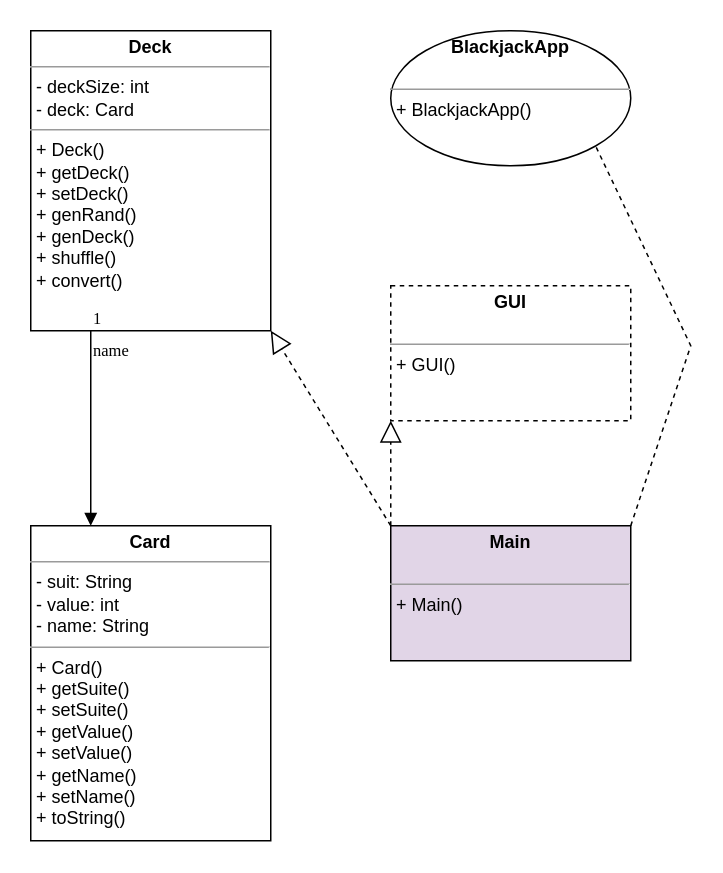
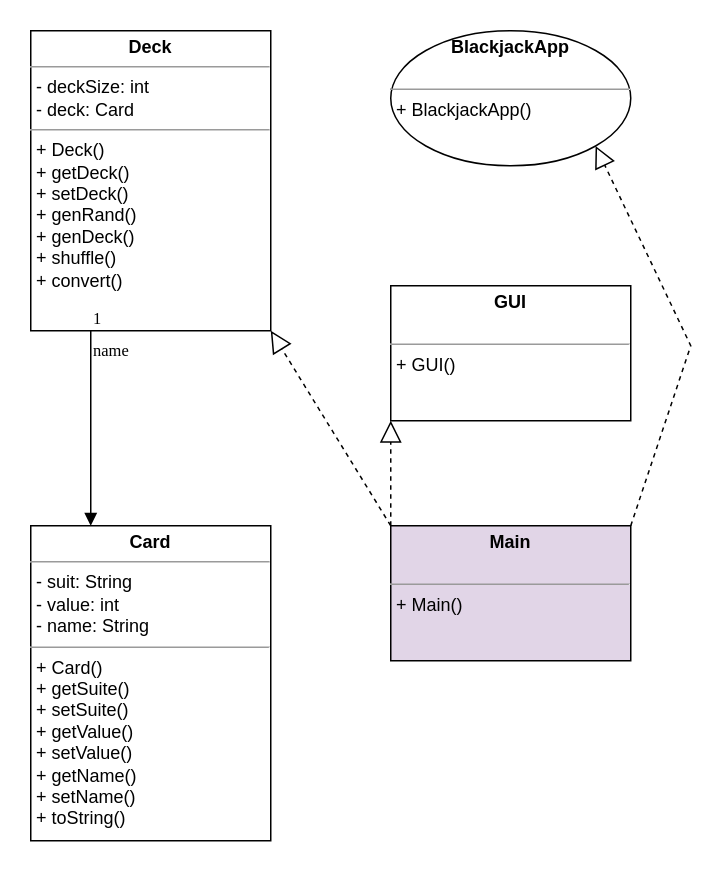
- <mxCell id="11" value="" style="endArrow=none;dashed=1;endFill=0;endSize=12;html=1;rounded=0;fontFamily=Comic Sans MS;exitX=1;exitY=0;exitDx=0;exitDy=0;entryX=1;entryY=1;entryDx=0;entryDy=0;" edge="1" parent="1" source="6" target="4"><mxGeometry width="160" relative="1" as="geometry"><mxPoint x="210" y="350" as="sourcePoint" /><mxPoint x="370" y="350" as="targetPoint" /><Array as="points"><mxPoint x="460" y="230" /></Array></mxGeometry></mxCell>
+ <mxCell id="11" value="" style="endArrow=block;dashed=1;endFill=0;endSize=12;html=1;rounded=0;fontFamily=Comic Sans MS;exitX=1;exitY=0;exitDx=0;exitDy=0;entryX=1;entryY=1;entryDx=0;entryDy=0;" edge="1" parent="1" source="6" target="4"><mxGeometry width="160" relative="1" as="geometry"><mxPoint x="210" y="350" as="sourcePoint" /><mxPoint x="370" y="350" as="targetPoint" /><Array as="points"><mxPoint x="460" y="230" /></Array></mxGeometry></mxCell>
- <mxCell id="5" value="&lt;p style=&quot;margin:0px;margin-top:4px;text-align:center;&quot;&gt;&lt;b&gt;GUI&lt;/b&gt;&lt;/p&gt;&lt;p style=&quot;margin:0px;margin-left:4px;&quot;&gt;&lt;br&gt;&lt;/p&gt;&lt;hr size=&quot;1&quot;&gt;&lt;p style=&quot;margin:0px;margin-left:4px;&quot;&gt;+ GUI()&lt;/p&gt;" style="verticalAlign=top;align=left;overflow=fill;fontSize=12;fontFamily=Helvetica;html=1;dashed=1;" vertex="1" parent="1"><mxGeometry x="260" y="190" width="160" height="90" as="geometry" /></mxCell>
+ <mxCell id="5" value="&lt;p style=&quot;margin:0px;margin-top:4px;text-align:center;&quot;&gt;&lt;b&gt;GUI&lt;/b&gt;&lt;/p&gt;&lt;p style=&quot;margin:0px;margin-left:4px;&quot;&gt;&lt;br&gt;&lt;/p&gt;&lt;hr size=&quot;1&quot;&gt;&lt;p style=&quot;margin:0px;margin-left:4px;&quot;&gt;+ GUI()&lt;/p&gt;" style="verticalAlign=top;align=left;overflow=fill;fontSize=12;fontFamily=Helvetica;html=1;" vertex="1" parent="1"><mxGeometry x="260" y="190" width="160" height="90" as="geometry" /></mxCell>
